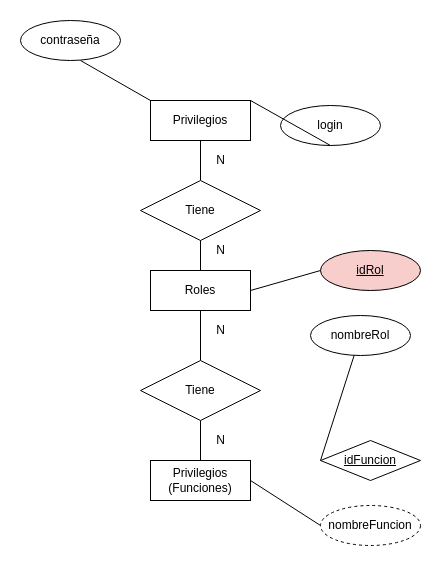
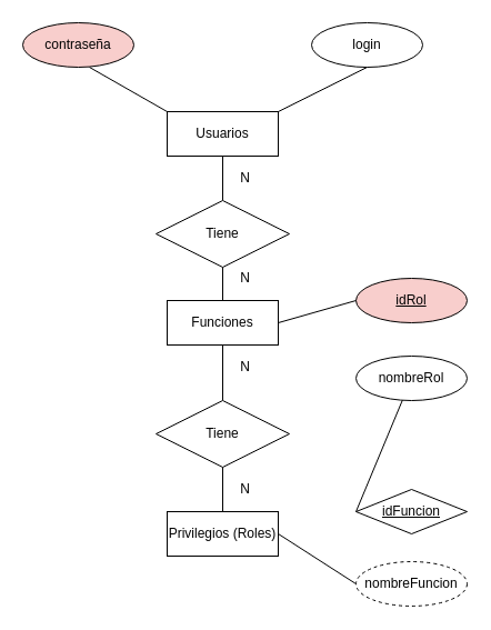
- <mxCell id="6" value="contraseña" style="ellipse;whiteSpace=wrap;html=1;align=center;" vertex="1" parent="1"><mxGeometry x="20" y="20" width="100" height="40" as="geometry" /></mxCell>
+ <mxCell id="6" value="contraseña" style="ellipse;whiteSpace=wrap;html=1;align=center;fillColor=#f8cecc;" vertex="1" parent="1"><mxGeometry x="20" y="20" width="100" height="40" as="geometry" /></mxCell>
- <mxCell id="2" value="Privilegios" style="whiteSpace=wrap;html=1;align=center;" vertex="1" parent="1"><mxGeometry x="150" y="100" width="100" height="40" as="geometry" /></mxCell>
+ <mxCell id="2" value="Usuarios" style="whiteSpace=wrap;html=1;align=center;" vertex="1" parent="1"><mxGeometry x="150" y="100" width="100" height="40" as="geometry" /></mxCell>
- <mxCell id="5" value="login" style="ellipse;whiteSpace=wrap;html=1;align=center;" vertex="1" parent="1"><mxGeometry x="280" y="105" width="100" height="40" as="geometry" /></mxCell>
+ <mxCell id="5" value="login" style="ellipse;whiteSpace=wrap;html=1;align=center;" vertex="1" parent="1"><mxGeometry x="280" y="20" width="100" height="40" as="geometry" /></mxCell>
- <mxCell id="3" value="Roles" style="whiteSpace=wrap;html=1;align=center;" vertex="1" parent="1"><mxGeometry x="150" y="270" width="100" height="40" as="geometry" /></mxCell>
+ <mxCell id="3" value="Funciones" style="whiteSpace=wrap;html=1;align=center;" vertex="1" parent="1"><mxGeometry x="150" y="270" width="100" height="40" as="geometry" /></mxCell>
- <mxCell id="13" value="nombreRol" style="ellipse;whiteSpace=wrap;html=1;align=center;" vertex="1" parent="1"><mxGeometry x="310" y="315" width="100" height="40" as="geometry" /></mxCell>
+ <mxCell id="13" value="nombreRol" style="ellipse;whiteSpace=wrap;html=1;align=center;" vertex="1" parent="1"><mxGeometry x="320" y="320" width="100" height="40" as="geometry" /></mxCell>
- <mxCell id="4" value="Privilegios (Funciones)" style="whiteSpace=wrap;html=1;align=center;" vertex="1" parent="1"><mxGeometry x="150" y="460" width="100" height="40" as="geometry" /></mxCell>
+ <mxCell id="4" value="Privilegios (Roles)" style="whiteSpace=wrap;html=1;align=center;" vertex="1" parent="1"><mxGeometry x="150" y="460" width="100" height="40" as="geometry" /></mxCell>
